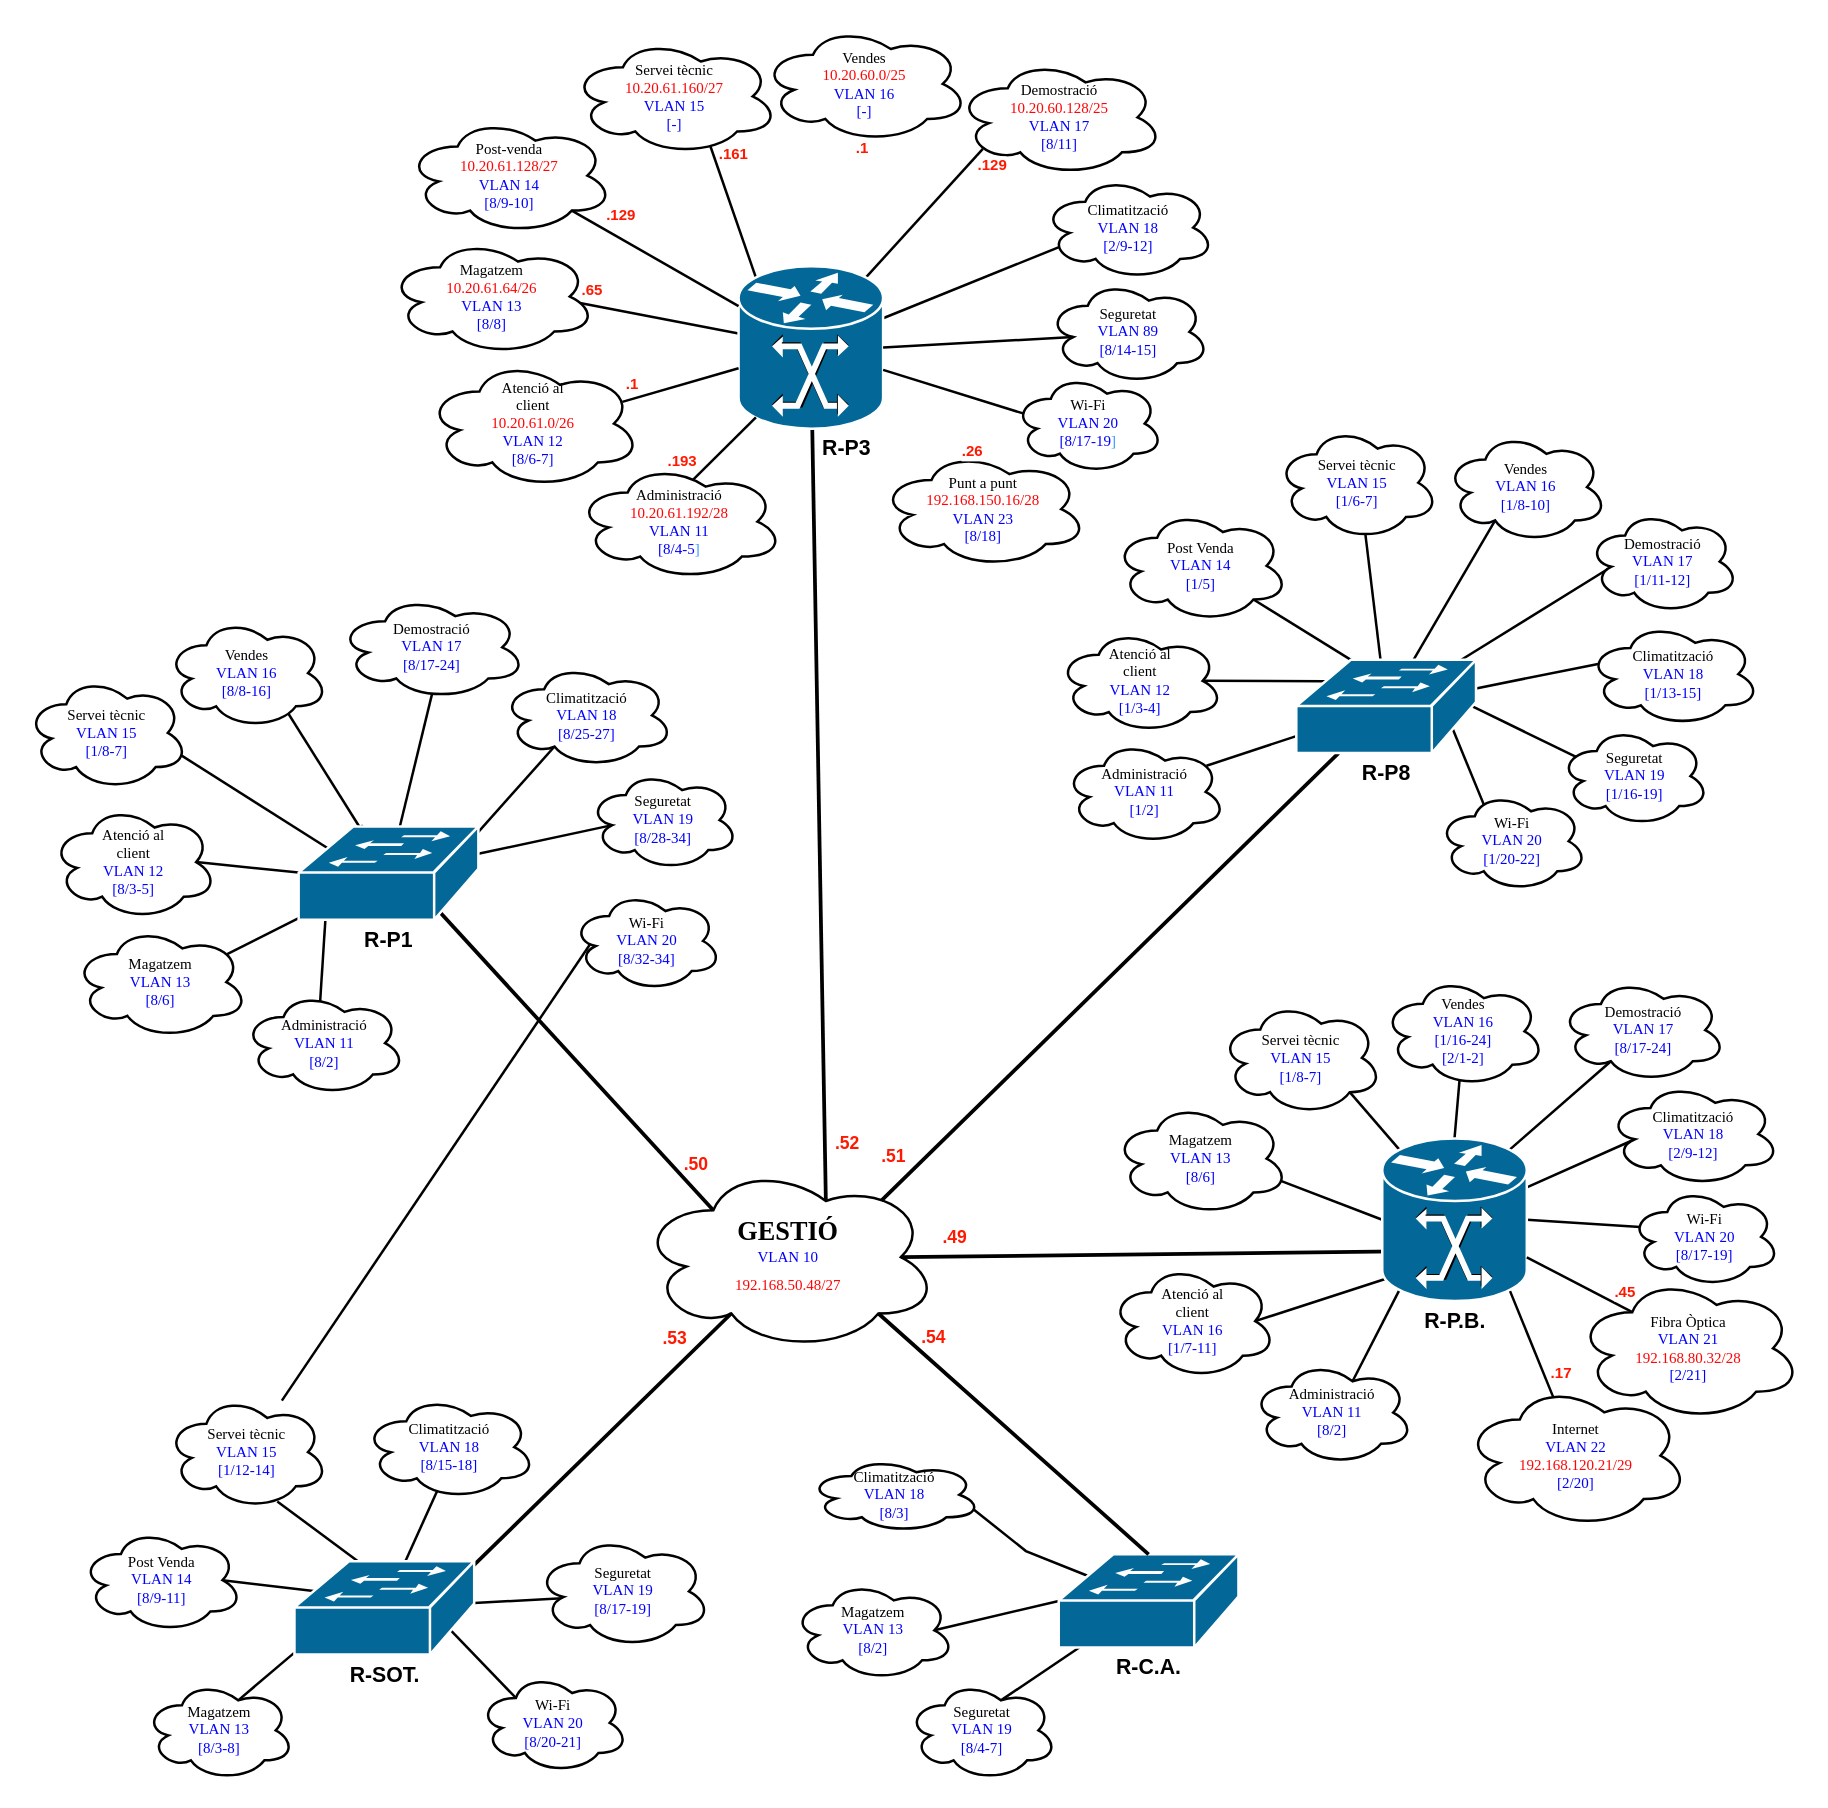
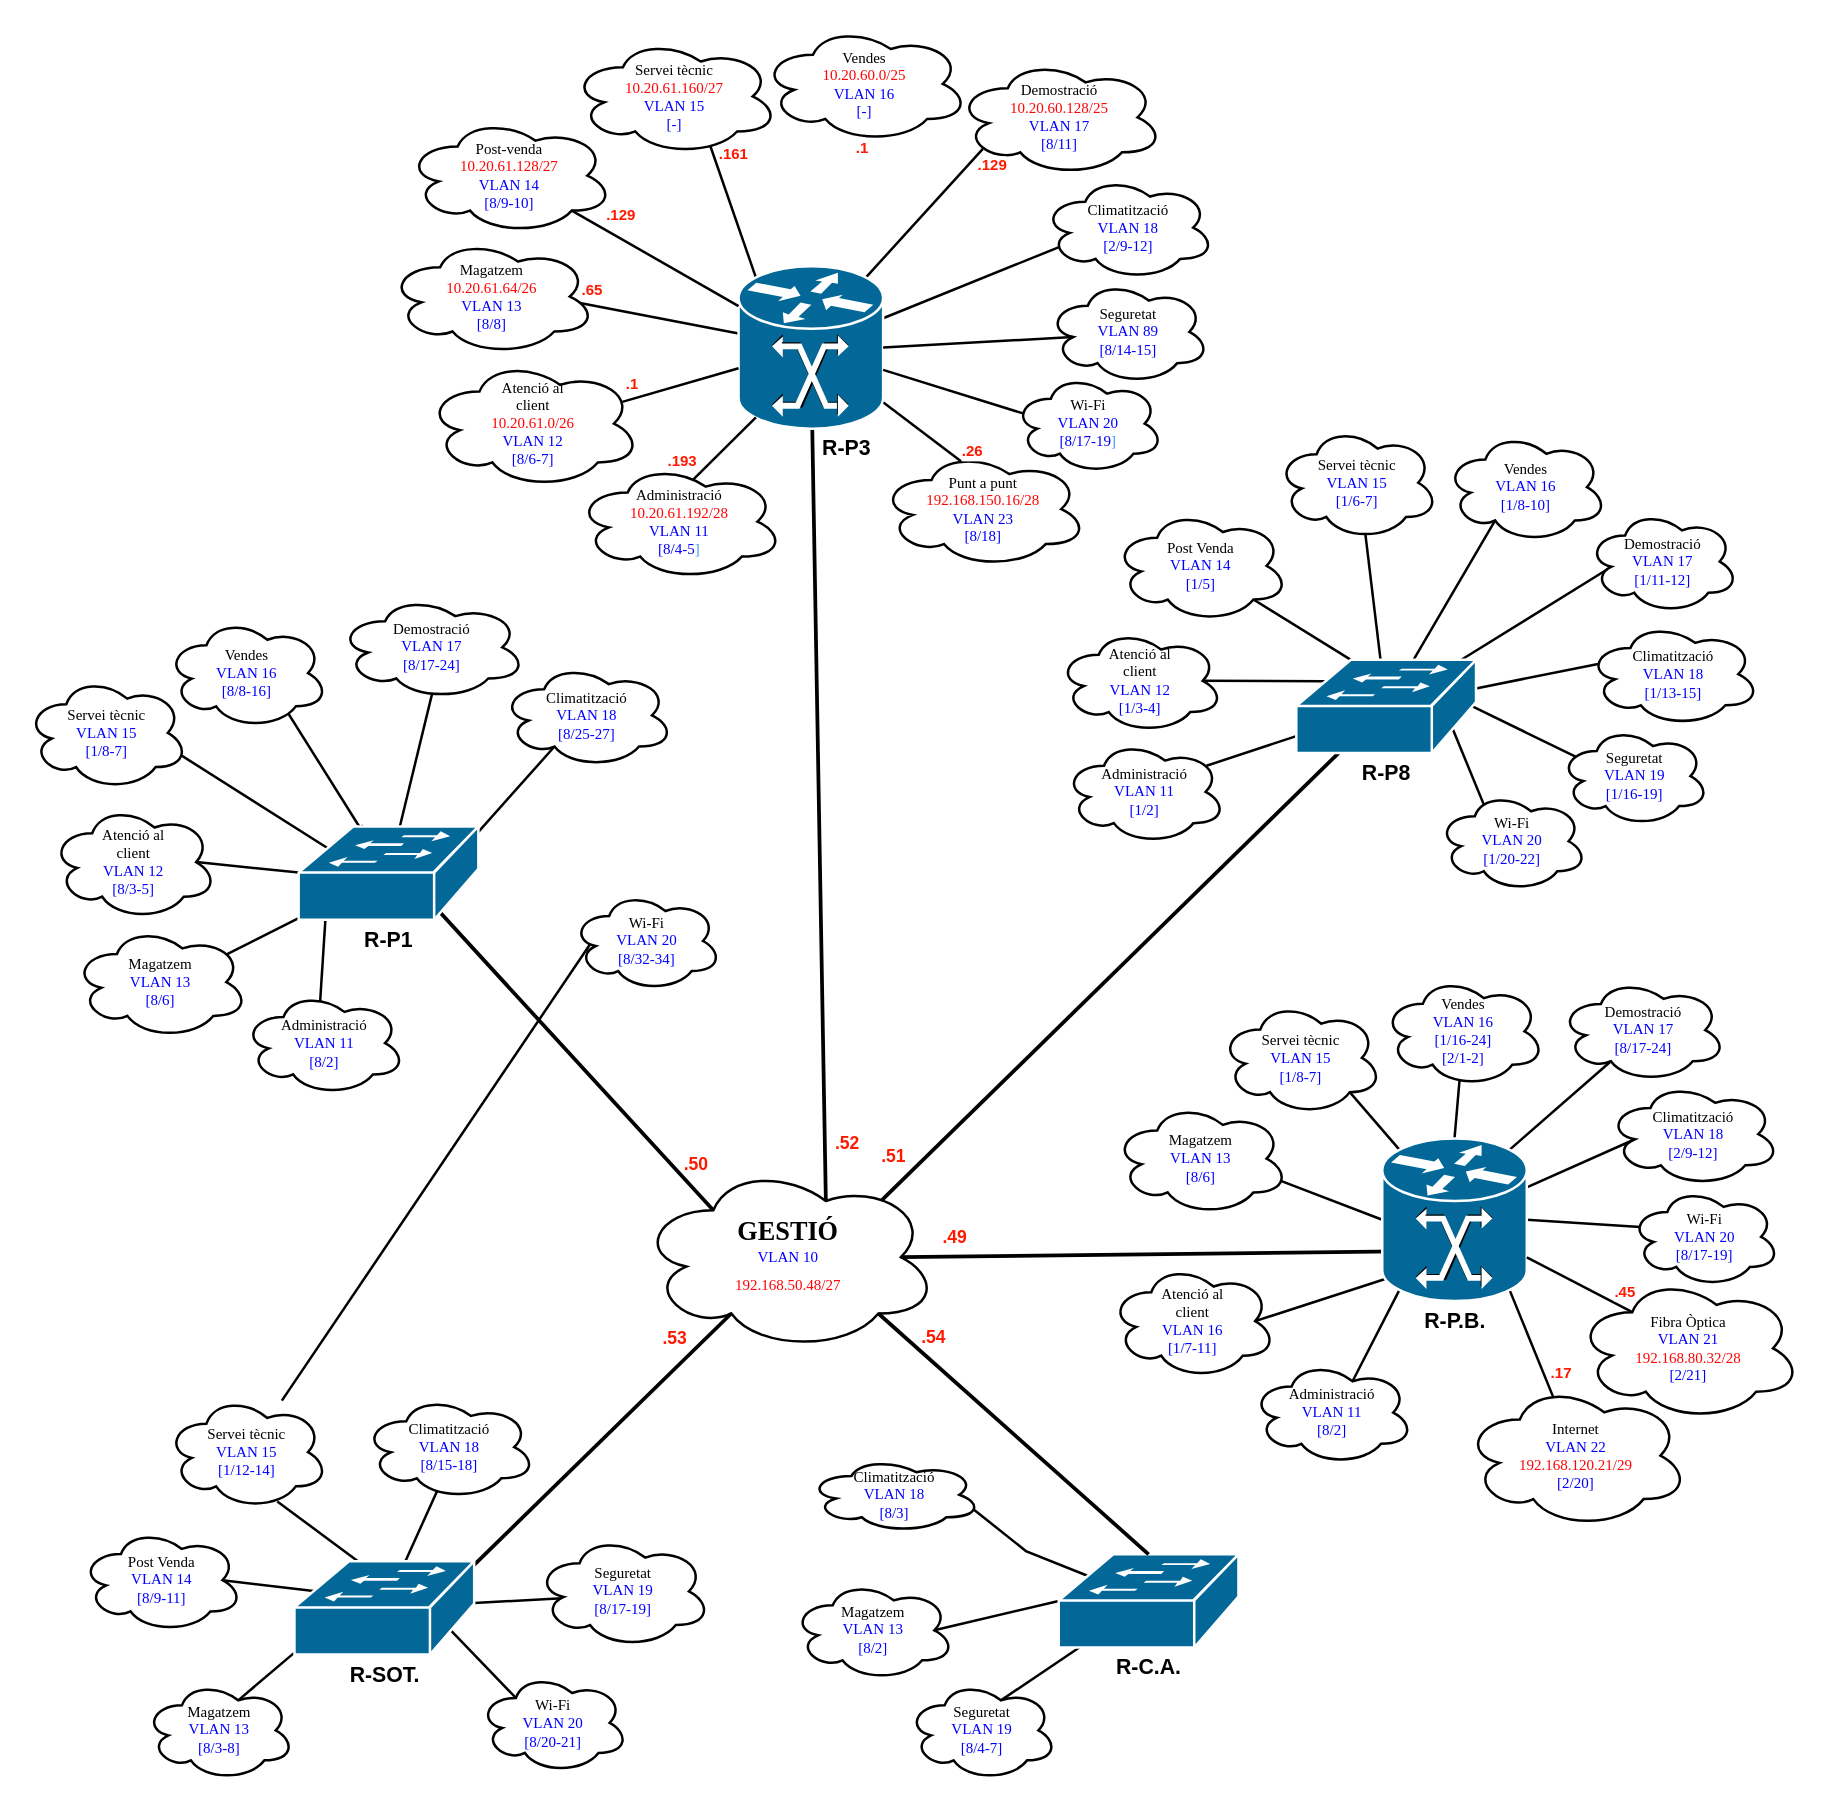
+ <mxCell id="93" style="rounded=0;orthogonalLoop=1;jettySize=auto;html=1;strokeColor=default;endArrow=none;endFill=0;endSize=6;strokeWidth=2;exitX=0.4;exitY=0.1;exitDx=0;exitDy=0;exitPerimeter=0;" parent="1" source="102" target="97" edge="1"><mxGeometry relative="1" as="geometry"><mxPoint x="600.235" y="340.561" as="targetPoint" /><mxPoint x="566.18" y="412.934" as="sourcePoint" /></mxGeometry></mxCell>
- <mxCell id="37" value="Seguretat&lt;br&gt;&lt;font color=&quot;#0000ff&quot;&gt;VLAN 19&lt;br&gt;[8/28-34]&lt;/font&gt;" style="ellipse;shape=cloud;whiteSpace=wrap;html=1;rounded=0;shadow=0;comic=0;strokeWidth=2;fontFamily=Verdana;fontSize=12;" parent="1" vertex="1"><mxGeometry x="470" y="615.4" width="120" height="80" as="geometry" /></mxCell>
- <mxCell id="28" style="rounded=0;orthogonalLoop=1;jettySize=auto;html=1;strokeColor=default;endArrow=none;endFill=0;endSize=6;strokeWidth=2;exitX=0.16;exitY=0.55;exitDx=0;exitDy=0;exitPerimeter=0;" parent="1" source="37" target="44" edge="1"><mxGeometry relative="1" as="geometry"><mxPoint x="365.583" y="643.257" as="targetPoint" /><Array as="points" /></mxGeometry></mxCell>
